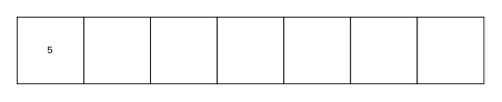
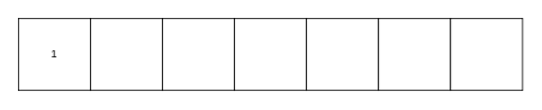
- <mxCell id="2" value="5" style="rounded=0;whiteSpace=wrap;html=1;" vertex="1" parent="1"><mxGeometry x="20" y="20" width="80" height="80" as="geometry" /></mxCell>
+ <mxCell id="2" value="1" style="rounded=0;whiteSpace=wrap;html=1;" vertex="1" parent="1"><mxGeometry x="20" y="20" width="80" height="80" as="geometry" /></mxCell>
